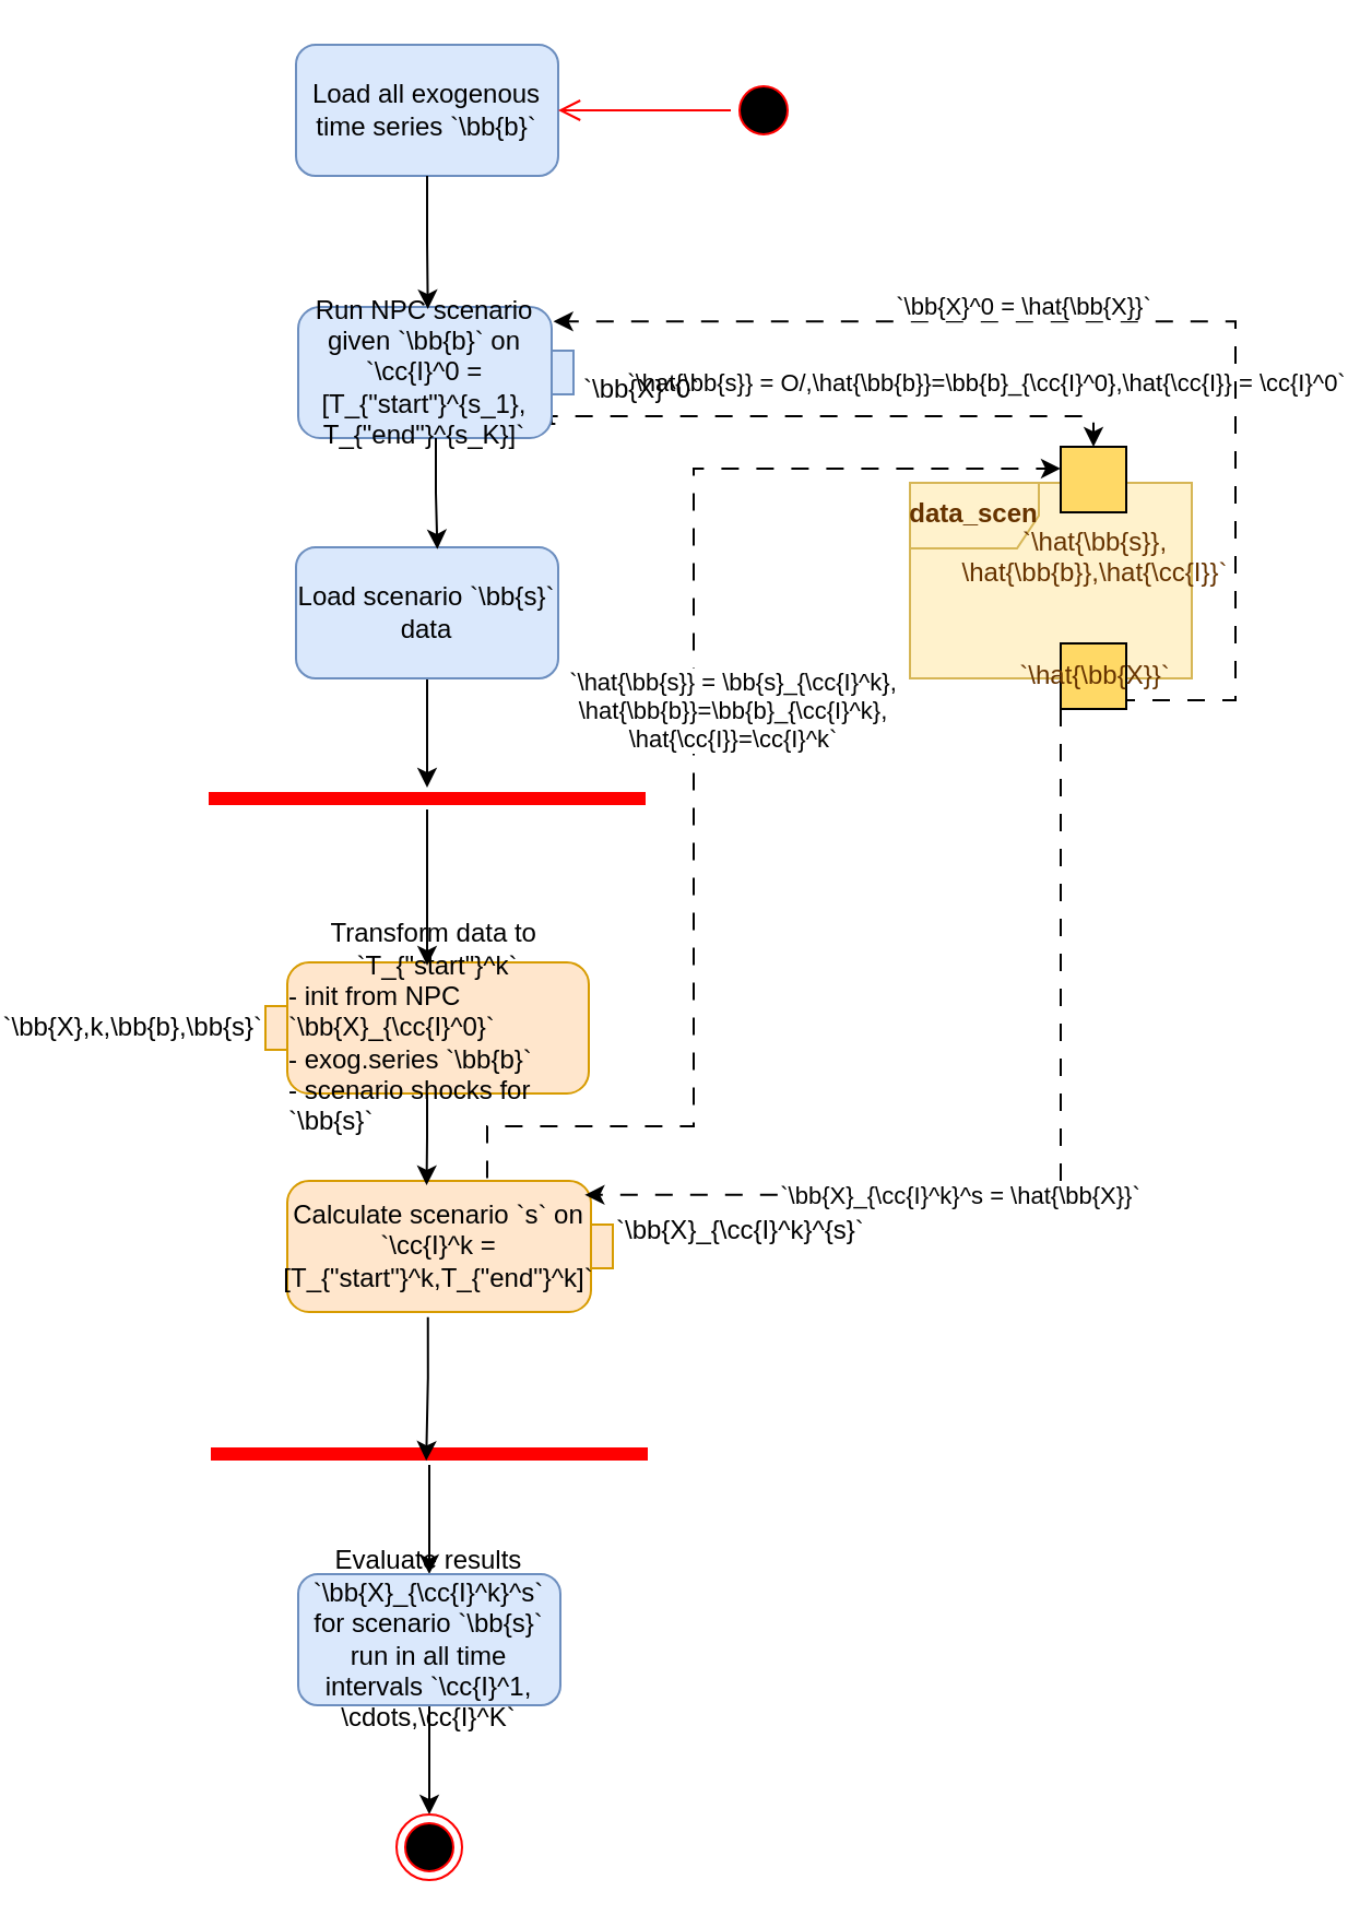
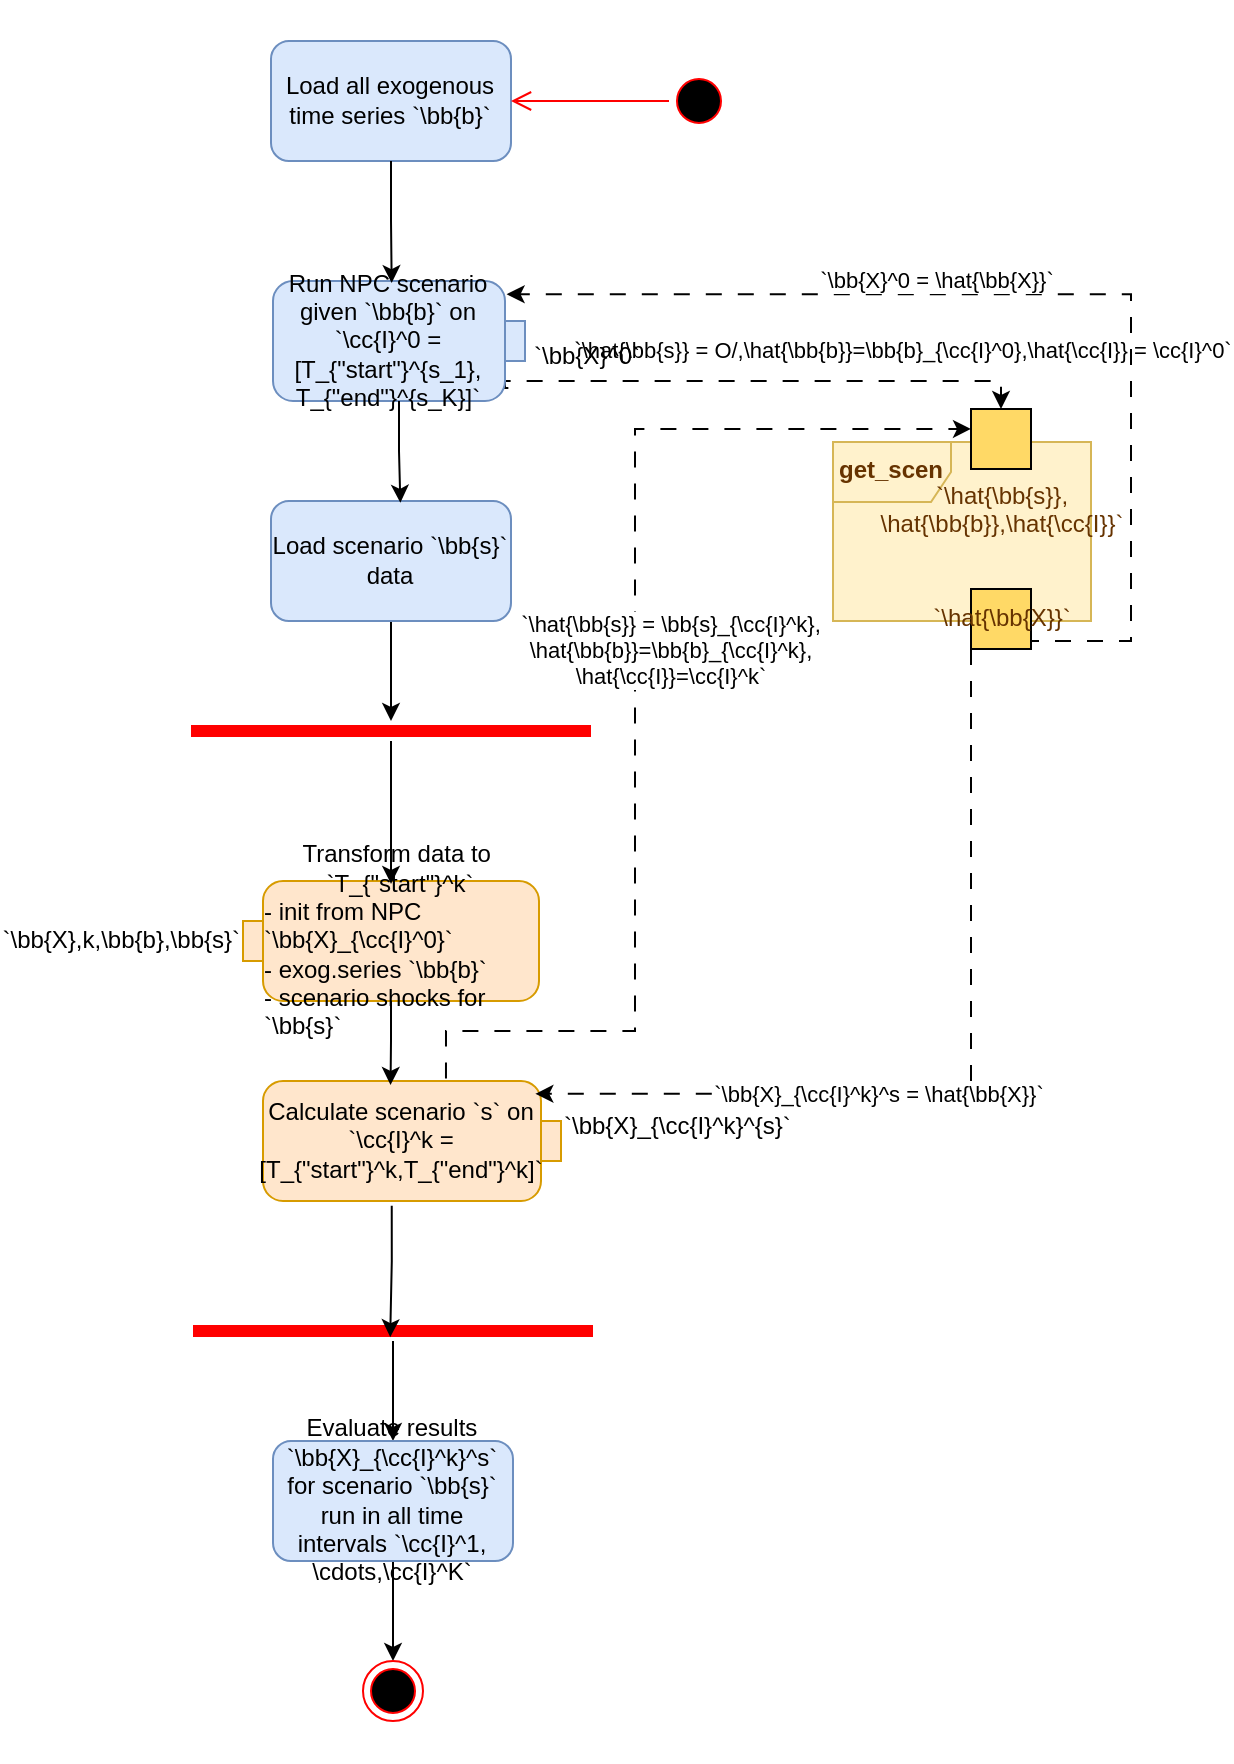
- <mxCell id="15" value="data_scen" style="shape=umlFrame;whiteSpace=wrap;html=1;pointerEvents=0;width=59;height=30;fillColor=#fff2cc;strokeColor=#d6b656;swimlaneFillColor=#FFF2CC;fontColor=#663300;fontStyle=1" parent="1" vertex="1"><mxGeometry x="396" y="220.5" width="129" height="89.5" as="geometry" /></mxCell>
+ <mxCell id="15" value="get_scen" style="shape=umlFrame;whiteSpace=wrap;html=1;pointerEvents=0;width=59;height=30;fillColor=#fff2cc;strokeColor=#d6b656;swimlaneFillColor=#FFF2CC;fontColor=#663300;fontStyle=1" parent="1" vertex="1"><mxGeometry x="396" y="220.5" width="129" height="89.5" as="geometry" /></mxCell>
